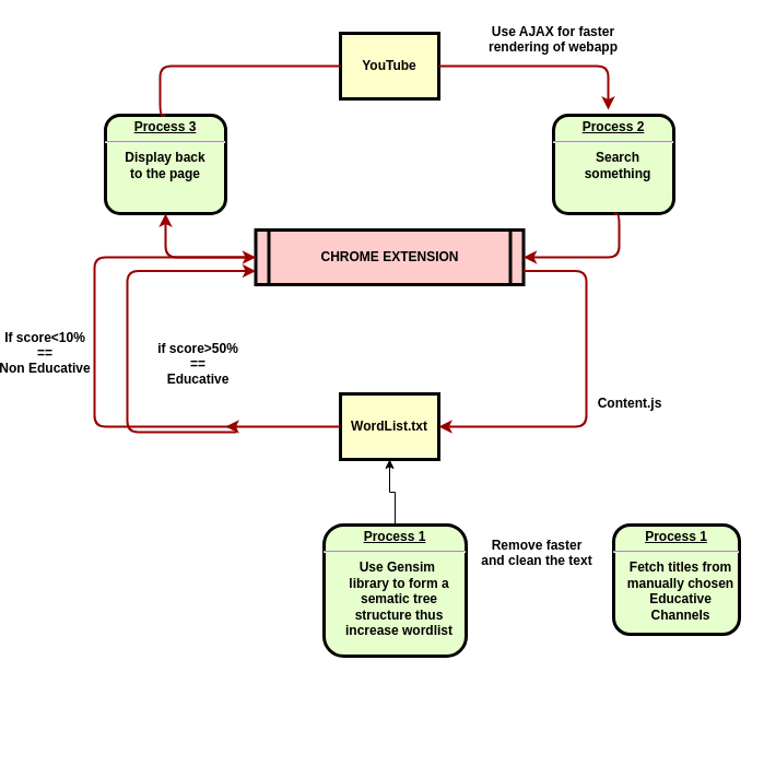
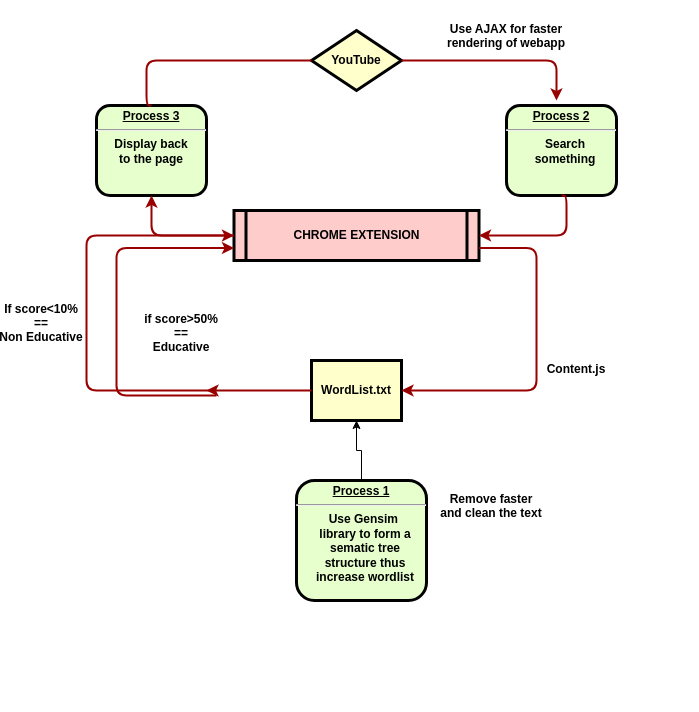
- <mxCell id="3" value="YouTube" style="whiteSpace=wrap;align=center;verticalAlign=middle;fontStyle=1;strokeWidth=3;fillColor=#FFFFCC" vertex="1" parent="1"><mxGeometry x="305" y="30" width="90" height="60" as="geometry" /></mxCell>
+ <mxCell id="3" value="YouTube" style="rhombus;whiteSpace=wrap;align=center;verticalAlign=middle;fontStyle=1;strokeWidth=3;fillColor=#FFFFCC;" vertex="1" parent="1"><mxGeometry x="305" y="30" width="90" height="60" as="geometry" /></mxCell>
- <mxCell id="18" value="&lt;p style=&quot;margin: 0px ; margin-top: 4px ; text-align: center ; text-decoration: underline&quot;&gt;&lt;strong&gt;Process 1&lt;br&gt;&lt;/strong&gt;&lt;/p&gt;&lt;hr&gt;&lt;p style=&quot;margin: 0px ; margin-left: 8px&quot;&gt;Fetch titles from&lt;/p&gt;&lt;p style=&quot;margin: 0px ; margin-left: 8px&quot;&gt;manually chosen &lt;br&gt;&lt;/p&gt;&lt;p style=&quot;margin: 0px ; margin-left: 8px&quot;&gt;Educative &lt;br&gt;&lt;/p&gt;&lt;p style=&quot;margin: 0px ; margin-left: 8px&quot;&gt;Channels&lt;br&gt;&lt;/p&gt;" style="verticalAlign=middle;align=center;overflow=fill;fontSize=12;fontFamily=Helvetica;html=1;rounded=1;fontStyle=1;strokeWidth=3;fillColor=#E6FFCC" vertex="1" parent="1"><mxGeometry x="555" y="480" width="115" height="100" as="geometry" /></mxCell>
